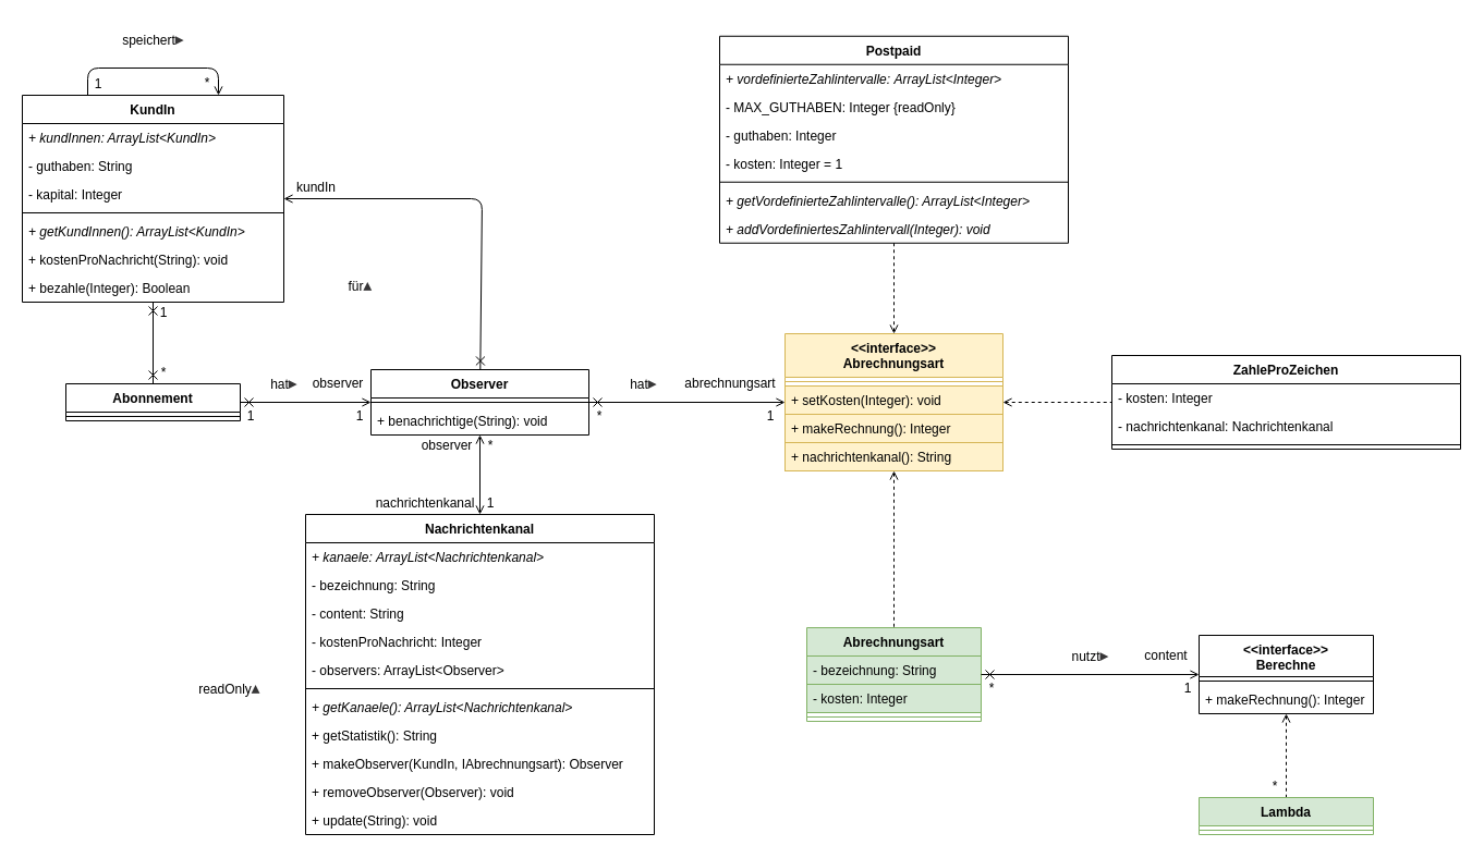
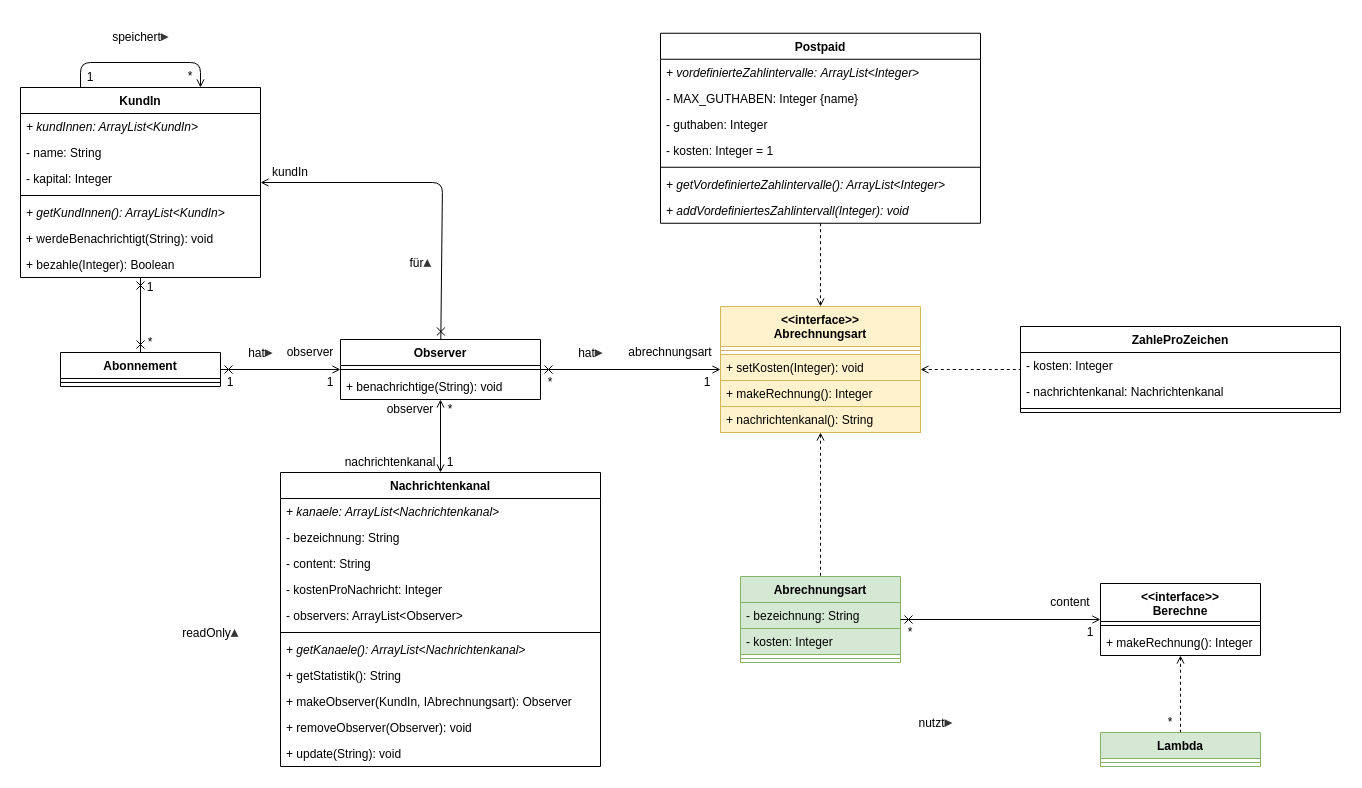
- <mxCell id="20" value="- MAX_GUTHABEN: Integer {readOnly}" style="text;strokeColor=none;fillColor=none;align=left;verticalAlign=top;spacingLeft=4;spacingRight=4;overflow=hidden;rotatable=0;points=[[0,0.5],[1,0.5]];portConstraint=eastwest;" parent="18" vertex="1"><mxGeometry y="52" width="320" height="26" as="geometry" /></mxCell>
+ <mxCell id="20" value="- MAX_GUTHABEN: Integer {name}" style="text;strokeColor=none;fillColor=none;align=left;verticalAlign=top;spacingLeft=4;spacingRight=4;overflow=hidden;rotatable=0;points=[[0,0.5],[1,0.5]];portConstraint=eastwest;" parent="18" vertex="1"><mxGeometry y="52" width="320" height="26" as="geometry" /></mxCell>
- <mxCell id="4" value="- guthaben: String" style="text;strokeColor=none;fillColor=none;align=left;verticalAlign=top;spacingLeft=4;spacingRight=4;overflow=hidden;rotatable=0;points=[[0,0.5],[1,0.5]];portConstraint=eastwest;" parent="2" vertex="1"><mxGeometry y="52" width="240" height="26" as="geometry" /></mxCell>
+ <mxCell id="4" value="- name: String" style="text;strokeColor=none;fillColor=none;align=left;verticalAlign=top;spacingLeft=4;spacingRight=4;overflow=hidden;rotatable=0;points=[[0,0.5],[1,0.5]];portConstraint=eastwest;" parent="2" vertex="1"><mxGeometry y="52" width="240" height="26" as="geometry" /></mxCell>
- <mxCell id="8" value="+ kostenProNachricht(String): void" style="text;strokeColor=none;fillColor=none;align=left;verticalAlign=top;spacingLeft=4;spacingRight=4;overflow=hidden;rotatable=0;points=[[0,0.5],[1,0.5]];portConstraint=eastwest;" parent="2" vertex="1"><mxGeometry y="138" width="240" height="26" as="geometry" /></mxCell>
+ <mxCell id="8" value="+ werdeBenachrichtigt(String): void" style="text;strokeColor=none;fillColor=none;align=left;verticalAlign=top;spacingLeft=4;spacingRight=4;overflow=hidden;rotatable=0;points=[[0,0.5],[1,0.5]];portConstraint=eastwest;" parent="2" vertex="1"><mxGeometry y="138" width="240" height="26" as="geometry" /></mxCell>
- <mxCell id="86" value="&lt;font&gt;für&lt;/font&gt;&lt;font style=&quot;color: rgb(55 , 54 , 55) ; font-weight: bold ; font-size: 14px&quot;&gt;▴&lt;/font&gt;" style="text;html=1;strokeColor=none;fillColor=none;align=center;verticalAlign=middle;whiteSpace=wrap;rounded=0;" parent="1" vertex="1"><mxGeometry x="310" y="247" width="40" height="30" as="geometry" /></mxCell>
+ <mxCell id="86" value="&lt;font&gt;für&lt;/font&gt;&lt;font style=&quot;color: rgb(55 , 54 , 55) ; font-weight: bold ; font-size: 14px&quot;&gt;▴&lt;/font&gt;" style="text;html=1;strokeColor=none;fillColor=none;align=center;verticalAlign=middle;whiteSpace=wrap;rounded=0;" parent="1" vertex="1"><mxGeometry x="400" y="247" width="40" height="30" as="geometry" /></mxCell>
- <mxCell id="84" value="&lt;font&gt;nutzt&lt;/font&gt;&lt;font style=&quot;color: rgb(55 , 54 , 55) ; font-weight: bold ; font-size: 14px&quot;&gt;▸&lt;/font&gt;" style="text;html=1;strokeColor=none;fillColor=none;align=center;verticalAlign=middle;whiteSpace=wrap;rounded=0;" parent="1" vertex="1"><mxGeometry x="960" y="587" width="80" height="30" as="geometry" /></mxCell>
+ <mxCell id="84" value="&lt;font&gt;nutzt&lt;/font&gt;&lt;font style=&quot;color: rgb(55 , 54 , 55) ; font-weight: bold ; font-size: 14px&quot;&gt;▸&lt;/font&gt;" style="text;html=1;strokeColor=none;fillColor=none;align=center;verticalAlign=middle;whiteSpace=wrap;rounded=0;" parent="1" vertex="1"><mxGeometry x="895" y="707" width="80" height="30" as="geometry" /></mxCell>
